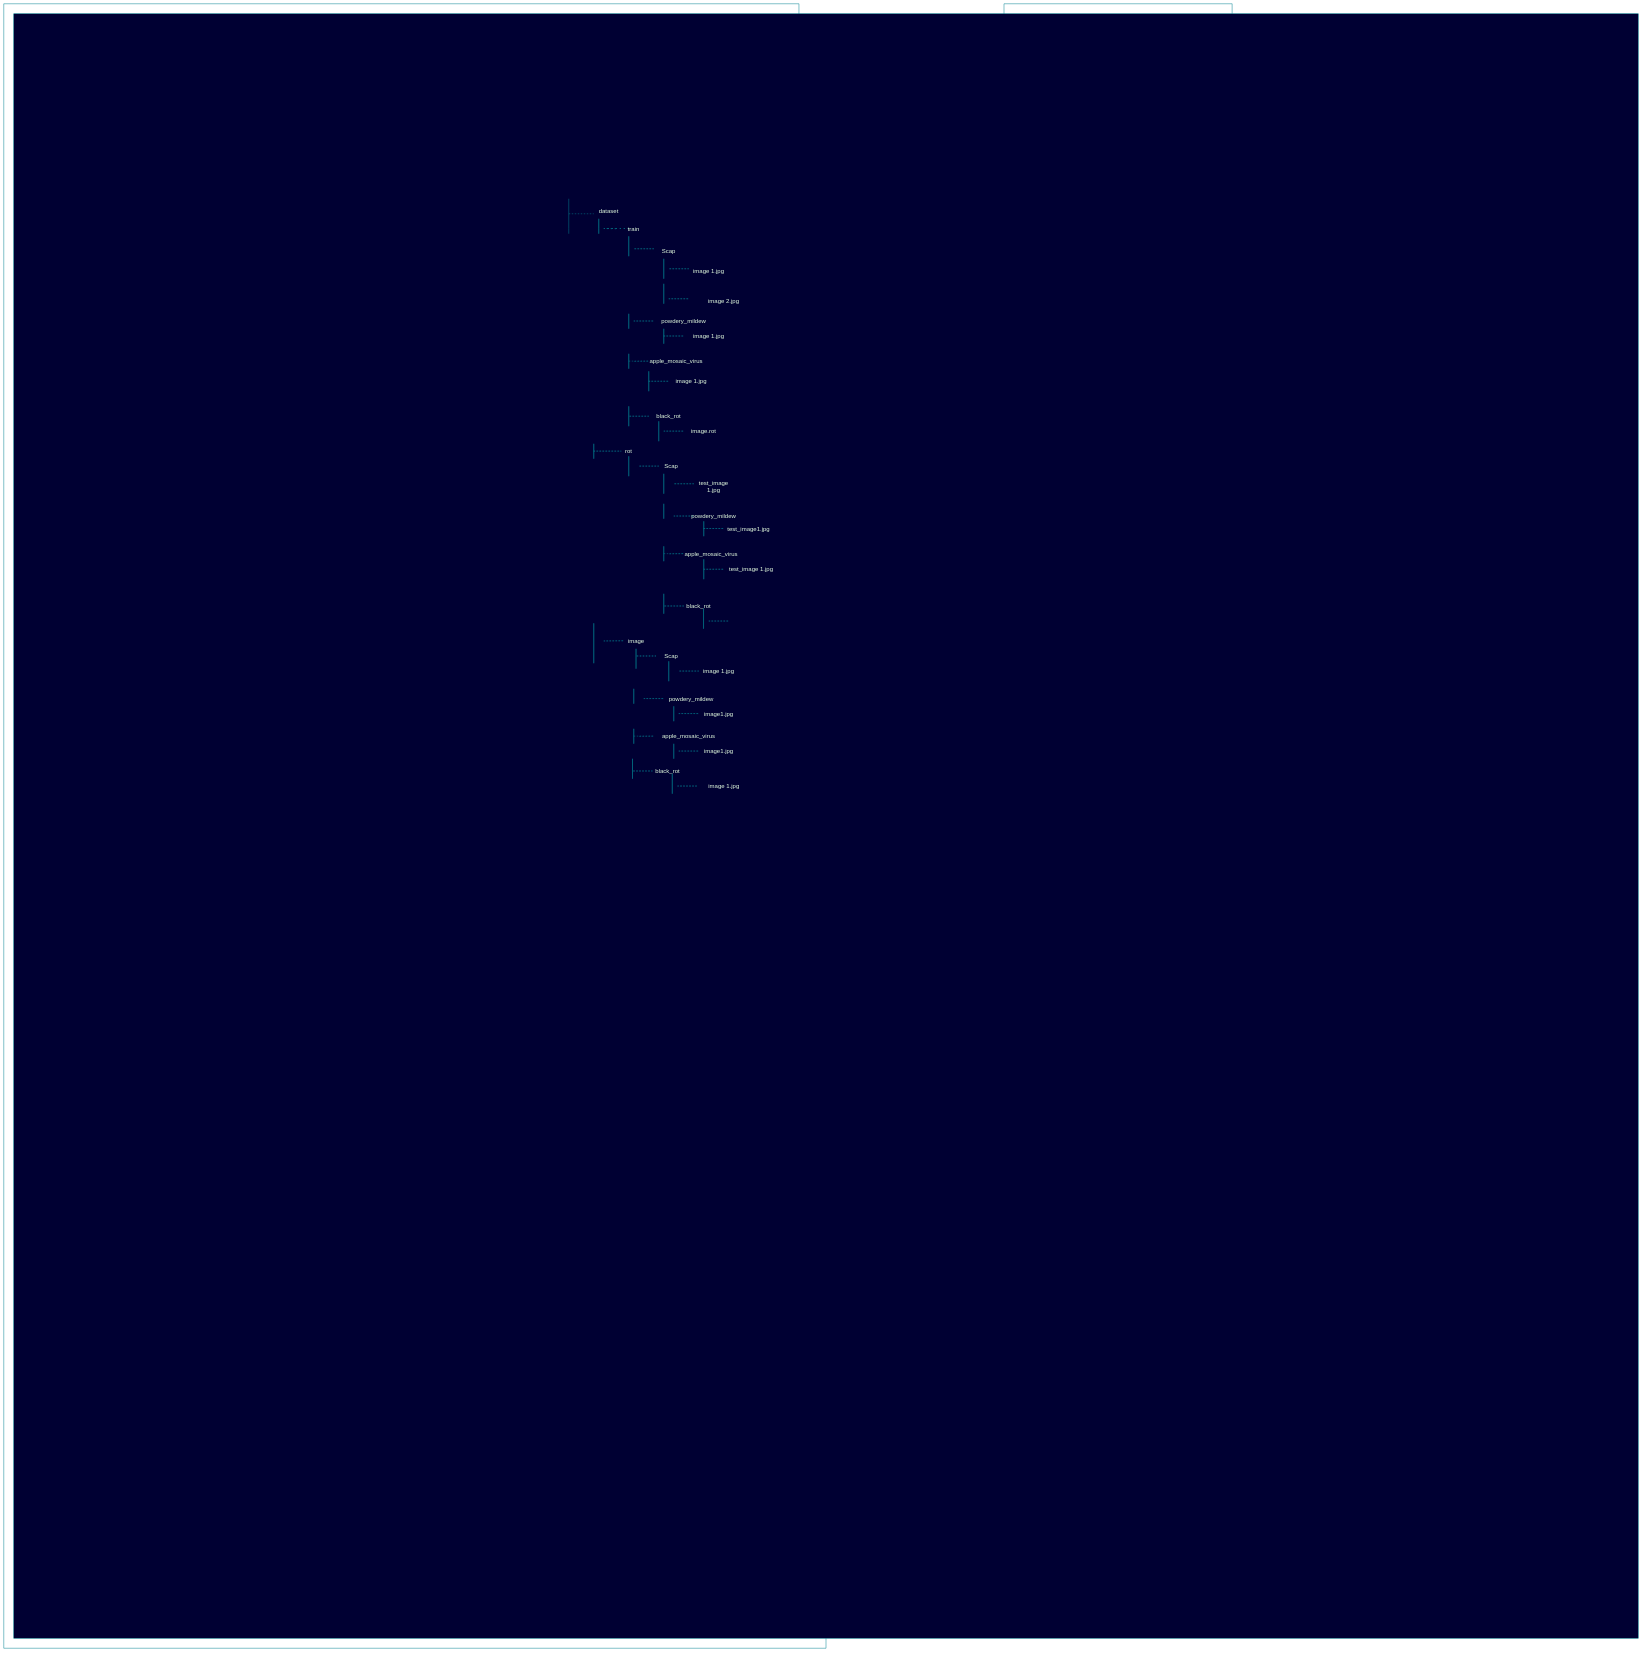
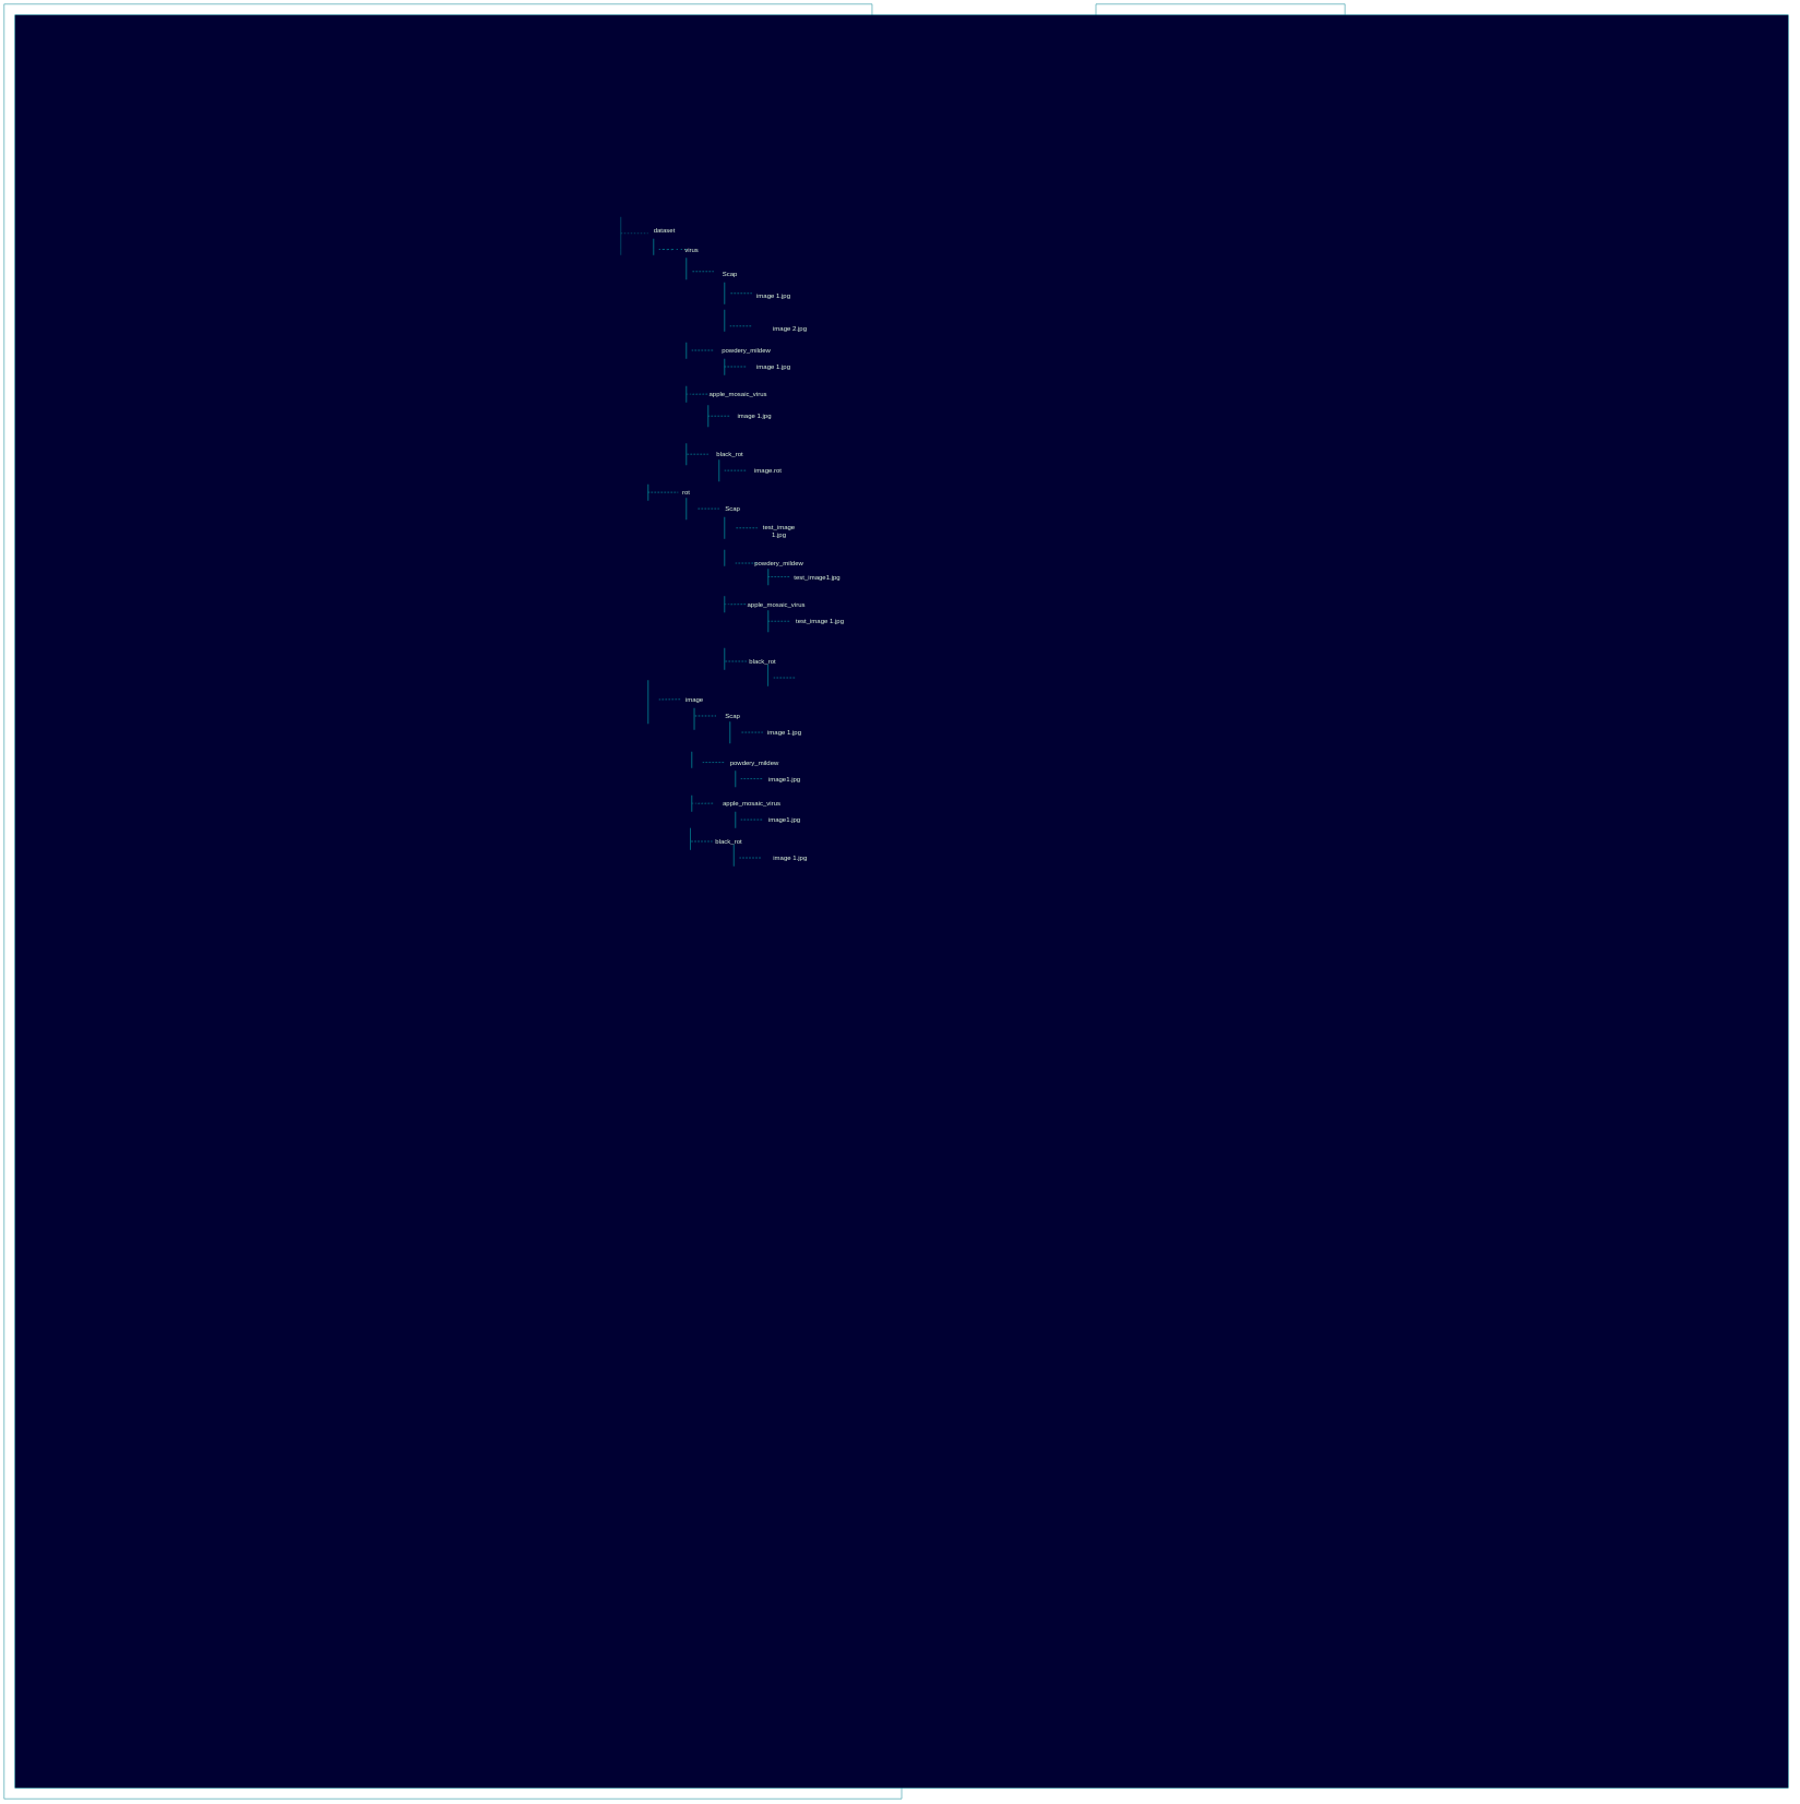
- <mxCell id="11" value="train" style="text;strokeColor=none;align=center;fillColor=none;html=1;verticalAlign=middle;whiteSpace=wrap;rounded=0;fontColor=#E4FDE1;" vertex="1" parent="1"><mxGeometry x="1230" y="435" width="60" height="30" as="geometry" /></mxCell>
+ <mxCell id="11" value="virus" style="text;strokeColor=none;align=center;fillColor=none;html=1;verticalAlign=middle;whiteSpace=wrap;rounded=0;fontColor=#E4FDE1;" vertex="1" parent="1"><mxGeometry x="1230" y="435" width="60" height="30" as="geometry" /></mxCell>
